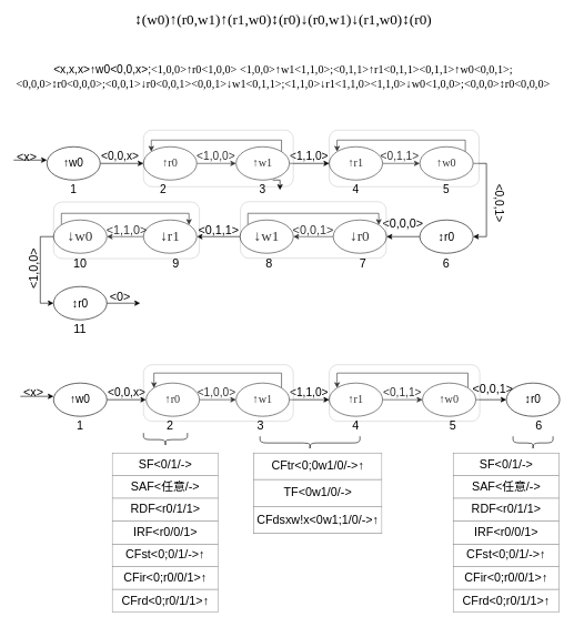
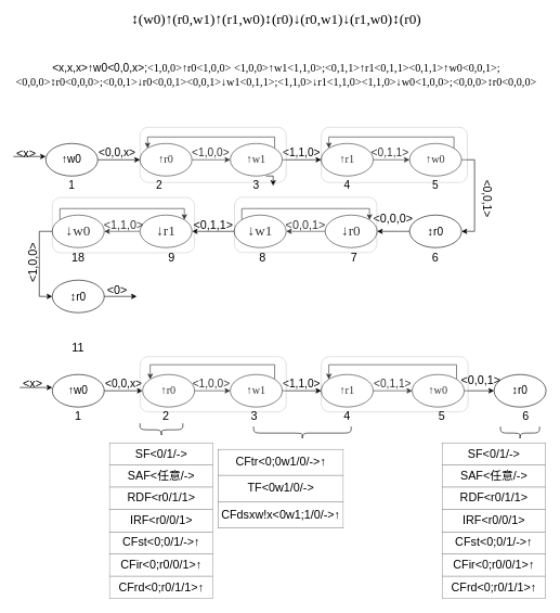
- <mxCell id="56" value="10" style="text;html=1;strokeColor=none;fillColor=none;align=center;verticalAlign=middle;whiteSpace=wrap;rounded=0;glass=0;fontSize=18;opacity=20;" vertex="1" parent="1"><mxGeometry x="90" y="380" width="60" height="30" as="geometry" /></mxCell>
+ <mxCell id="56" value="18" style="text;html=1;strokeColor=none;fillColor=none;align=center;verticalAlign=middle;whiteSpace=wrap;rounded=0;glass=0;fontSize=18;opacity=20;" vertex="1" parent="1"><mxGeometry x="90" y="380" width="60" height="30" as="geometry" /></mxCell>
- <mxCell id="57" value="11" style="text;html=1;strokeColor=none;fillColor=none;align=center;verticalAlign=middle;whiteSpace=wrap;rounded=0;glass=0;fontSize=18;opacity=20;" vertex="1" parent="1"><mxGeometry x="90" y="480" width="60" height="30" as="geometry" /></mxCell>
+ <mxCell id="57" value="11" style="text;html=1;strokeColor=none;fillColor=none;align=center;verticalAlign=middle;whiteSpace=wrap;rounded=0;glass=0;fontSize=18;opacity=20;" vertex="1" parent="1"><mxGeometry x="90" y="520" width="60" height="30" as="geometry" /></mxCell>
- <mxCell id="92" value="&lt;table border=&quot;1&quot; width=&quot;100%&quot; height=&quot;100%&quot; cellpadding=&quot;4&quot; style=&quot;width:100%;height:100%;border-collapse:collapse;&quot;&gt;&lt;tbody&gt;&lt;tr&gt;&lt;th style=&quot;text-align: center;&quot;&gt;&lt;span style=&quot;font-weight: 400;&quot;&gt;CFtr&amp;lt;0;0w1/0/-&amp;gt;&lt;/span&gt;↑&lt;/th&gt;&lt;/tr&gt;&lt;tr&gt;&lt;td style=&quot;text-align: center;&quot;&gt;TF&amp;lt;0w1/0/-&amp;gt;&lt;/td&gt;&lt;/tr&gt;&lt;tr&gt;&lt;td style=&quot;text-align: center;&quot;&gt;CFdsxw!x&amp;lt;0w1;1/0/-&amp;gt;↑&lt;/td&gt;&lt;/tr&gt;&lt;/tbody&gt;&lt;/table&gt;" style="text;html=1;strokeColor=none;fillColor=none;overflow=fill;glass=0;fontSize=18;" vertex="1" parent="1"><mxGeometry x="380" y="680" width="194" height="122" as="geometry" /></mxCell>
+ <mxCell id="92" value="&lt;table border=&quot;1&quot; width=&quot;100%&quot; height=&quot;100%&quot; cellpadding=&quot;4&quot; style=&quot;width:100%;height:100%;border-collapse:collapse;&quot;&gt;&lt;tbody&gt;&lt;tr&gt;&lt;th style=&quot;text-align: center;&quot;&gt;&lt;span style=&quot;font-weight: 400;&quot;&gt;CFtr&amp;lt;0;0w1/0/-&amp;gt;&lt;/span&gt;↑&lt;/th&gt;&lt;/tr&gt;&lt;tr&gt;&lt;td style=&quot;text-align: center;&quot;&gt;TF&amp;lt;0w1/0/-&amp;gt;&lt;/td&gt;&lt;/tr&gt;&lt;tr&gt;&lt;td style=&quot;text-align: center;&quot;&gt;CFdsxw!x&amp;lt;0w1;1/0/-&amp;gt;↑&lt;/td&gt;&lt;/tr&gt;&lt;/tbody&gt;&lt;/table&gt;" style="text;html=1;strokeColor=none;fillColor=none;overflow=fill;glass=0;fontSize=18;" vertex="1" parent="1"><mxGeometry x="335" y="690" width="194" height="122" as="geometry" /></mxCell>
